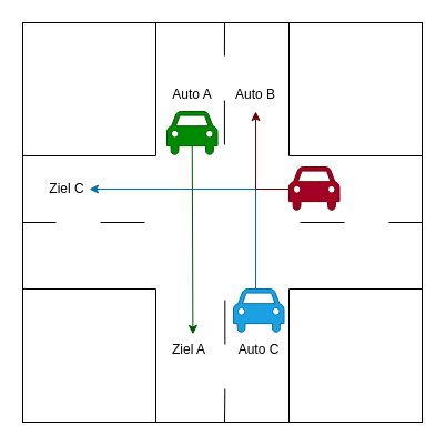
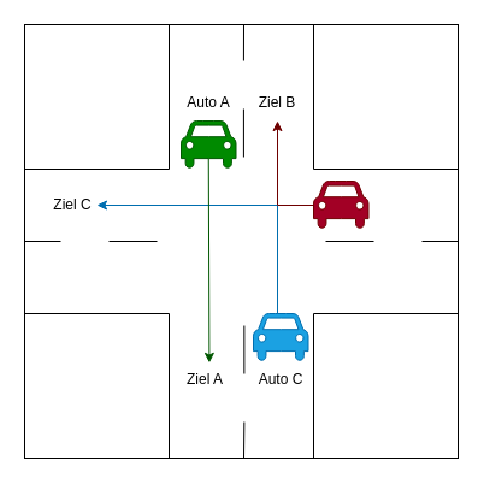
- <mxCell id="27" value="Auto B" style="text;html=1;align=center;verticalAlign=middle;whiteSpace=wrap;rounded=0;" vertex="1" parent="1"><mxGeometry x="200" y="70" width="60" height="30" as="geometry" /></mxCell>
+ <mxCell id="27" value="Ziel B" style="text;html=1;align=center;verticalAlign=middle;whiteSpace=wrap;rounded=0;" vertex="1" parent="1"><mxGeometry x="200" y="70" width="60" height="30" as="geometry" /></mxCell>
